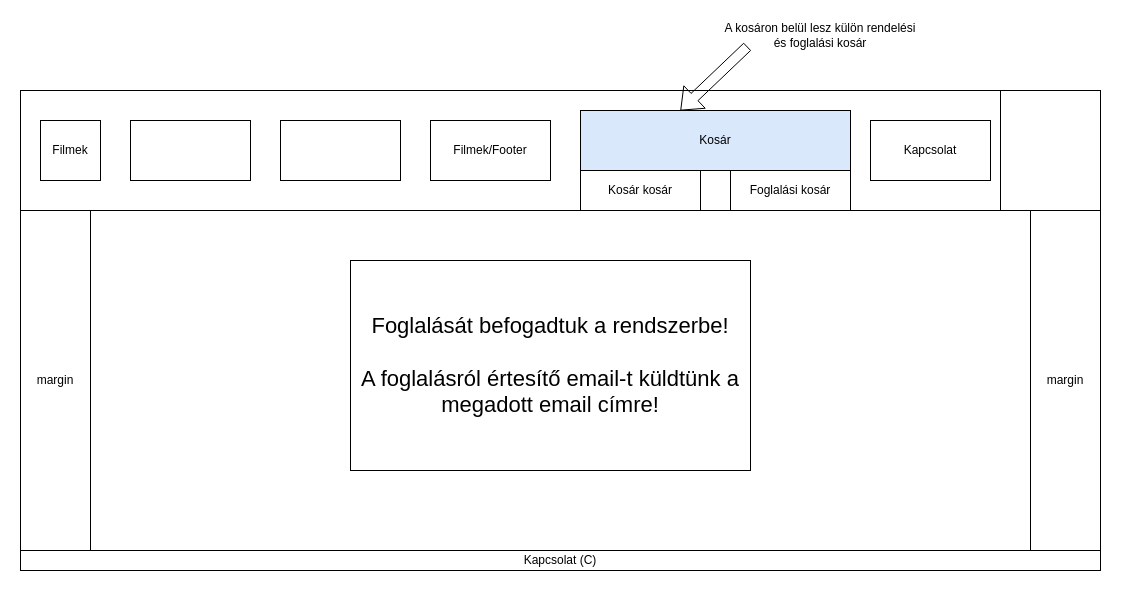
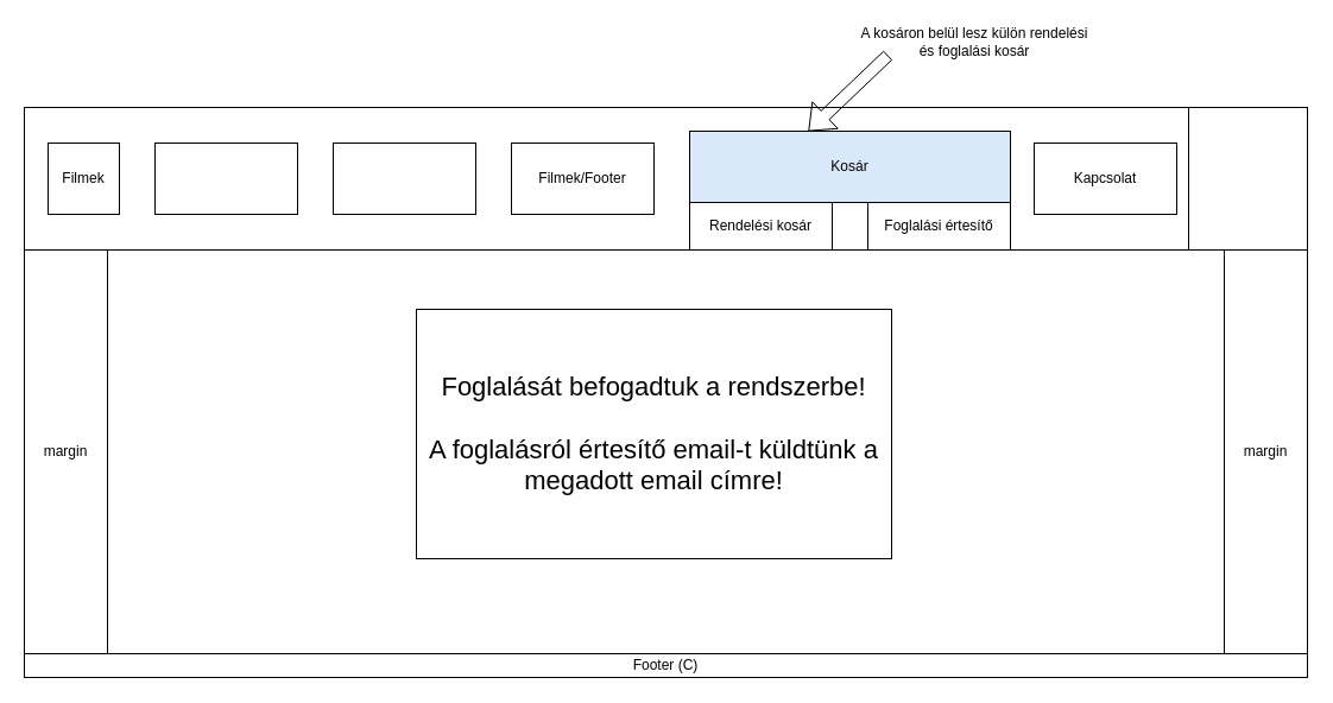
- <mxCell id="16" value="Kosár kosár" style="text;html=1;align=center;verticalAlign=middle;whiteSpace=wrap;rounded=0;" vertex="1" parent="1"><mxGeometry x="580" y="160" width="120" height="60" as="geometry" /></mxCell>
+ <mxCell id="16" value="Rendelési kosár" style="text;html=1;align=center;verticalAlign=middle;whiteSpace=wrap;rounded=0;" vertex="1" parent="1"><mxGeometry x="580" y="160" width="120" height="60" as="geometry" /></mxCell>
- <mxCell id="22" value="Foglalási kosár" style="text;html=1;align=center;verticalAlign=middle;whiteSpace=wrap;rounded=0;" vertex="1" parent="1"><mxGeometry x="730" y="160" width="120" height="60" as="geometry" /></mxCell>
+ <mxCell id="22" value="Foglalási értesítő" style="text;html=1;align=center;verticalAlign=middle;whiteSpace=wrap;rounded=0;" vertex="1" parent="1"><mxGeometry x="730" y="160" width="120" height="60" as="geometry" /></mxCell>
- <mxCell id="17" value="Kapcsolat (C)" style="text;html=1;align=center;verticalAlign=middle;whiteSpace=wrap;rounded=0;" vertex="1" parent="1"><mxGeometry x="20" y="550" width="1080" height="20" as="geometry" /></mxCell>
+ <mxCell id="17" value="Footer (C)" style="text;html=1;align=center;verticalAlign=middle;whiteSpace=wrap;rounded=0;" vertex="1" parent="1"><mxGeometry x="20" y="550" width="1080" height="20" as="geometry" /></mxCell>
